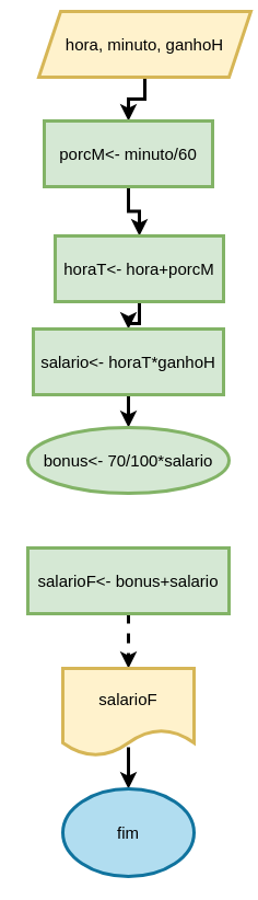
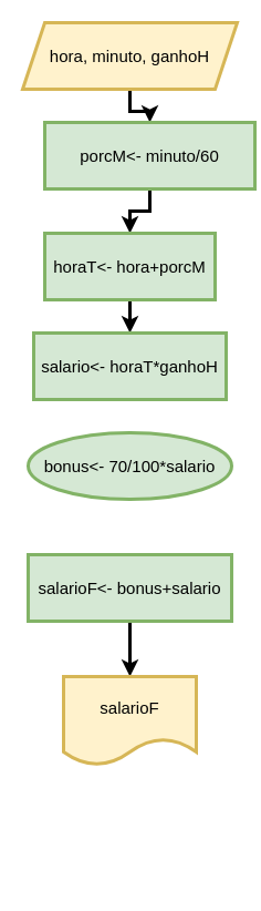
- <mxCell id="3" value="hora, minuto, ganhoH" style="shape=parallelogram;perimeter=parallelogramPerimeter;whiteSpace=wrap;html=1;fixedSize=1;strokeWidth=3;fontSize=15;fillColor=#fff2cc;strokeColor=#d6b656;" vertex="1" parent="1"><mxGeometry x="35" y="10" width="194" height="60" as="geometry" /></mxCell>
+ <mxCell id="3" value="hora, minuto, ganhoH" style="shape=parallelogram;perimeter=parallelogramPerimeter;whiteSpace=wrap;html=1;fixedSize=1;strokeWidth=3;fontSize=15;fillColor=#fff2cc;strokeColor=#d6b656;" vertex="1" parent="1"><mxGeometry x="20" y="20" width="194" height="60" as="geometry" /></mxCell>
- <mxCell id="5" value="porcM&amp;lt;- minuto/60" style="whiteSpace=wrap;html=1;strokeWidth=3;fontSize=15;fillColor=#d5e8d4;strokeColor=#82b366;" vertex="1" parent="1"><mxGeometry x="40" y="110" width="154" height="60" as="geometry" /></mxCell>
+ <mxCell id="5" value="porcM&amp;lt;- minuto/60" style="whiteSpace=wrap;html=1;strokeWidth=3;fontSize=15;fillColor=#d5e8d4;strokeColor=#82b366;" vertex="1" parent="1"><mxGeometry x="40" y="110" width="190" height="60" as="geometry" /></mxCell>
- <mxCell id="7" value="horaT&amp;lt;- hora+porcM" style="whiteSpace=wrap;html=1;strokeWidth=3;fontSize=15;fillColor=#d5e8d4;strokeColor=#82b366;" vertex="1" parent="1"><mxGeometry x="50" y="215" width="154" height="60" as="geometry" /></mxCell>
+ <mxCell id="7" value="horaT&amp;lt;- hora+porcM" style="whiteSpace=wrap;html=1;strokeWidth=3;fontSize=15;fillColor=#d5e8d4;strokeColor=#82b366;" vertex="1" parent="1"><mxGeometry x="40" y="210" width="154" height="60" as="geometry" /></mxCell>
- <mxCell id="8" value="" style="edgeStyle=orthogonalEdgeStyle;rounded=0;orthogonalLoop=1;jettySize=auto;html=1;strokeWidth=3;fontSize=15;" edge="1" parent="1" source="9" target="10"><mxGeometry relative="1" as="geometry" /></mxCell>
- <mxCell id="11" value="" style="edgeStyle=orthogonalEdgeStyle;rounded=0;orthogonalLoop=1;jettySize=auto;html=1;strokeWidth=3;fontSize=15;dashed=1;" edge="1" parent="1" source="12" target="14"><mxGeometry relative="1" as="geometry" /></mxCell>
+ <mxCell id="11" value="" style="edgeStyle=orthogonalEdgeStyle;rounded=0;orthogonalLoop=1;jettySize=auto;html=1;strokeWidth=3;fontSize=15;" edge="1" parent="1" source="12" target="14"><mxGeometry relative="1" as="geometry" /></mxCell>
- <mxCell id="13" value="" style="edgeStyle=orthogonalEdgeStyle;rounded=0;orthogonalLoop=1;jettySize=auto;html=1;exitX=0.5;exitY=0.9;exitDx=0;exitDy=0;exitPerimeter=0;strokeWidth=3;fontSize=15;" edge="1" parent="1" source="14" target="15"><mxGeometry relative="1" as="geometry" /></mxCell>
- <mxCell id="15" value="fim" style="ellipse;whiteSpace=wrap;html=1;strokeWidth=3;fontSize=15;fillColor=#b1ddf0;strokeColor=#10739e;" vertex="1" parent="1"><mxGeometry x="57" y="720" width="120" height="80" as="geometry" /></mxCell>
